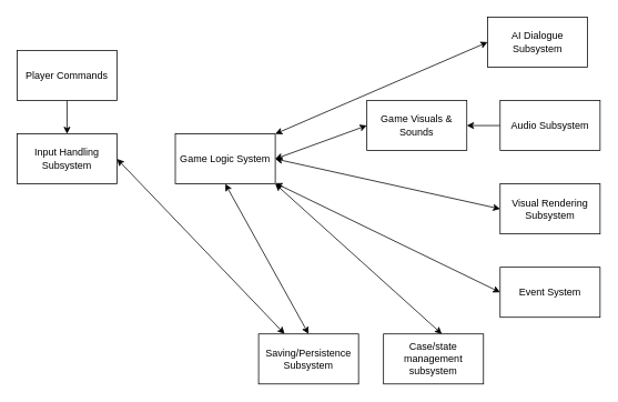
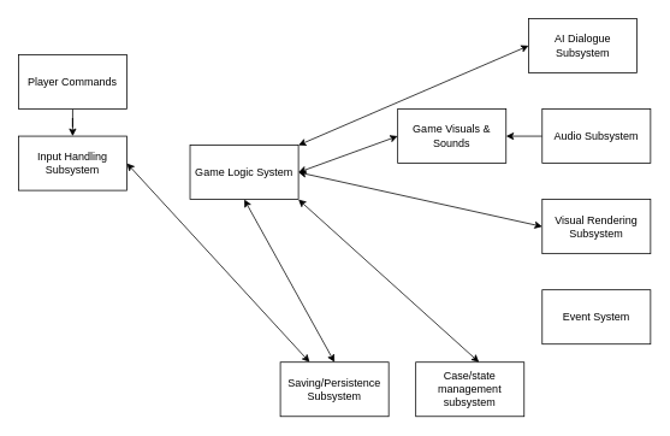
- <mxCell id="4" value="Input Handling Subsystem" style="rounded=0;whiteSpace=wrap;html=1;" vertex="1" parent="1"><mxGeometry x="20" y="160" width="120" height="60" as="geometry" /></mxCell>
+ <mxCell id="4" value="Input Handling Subsystem" style="rounded=0;whiteSpace=wrap;html=1;" vertex="1" parent="1"><mxGeometry x="20" y="150" width="120" height="60" as="geometry" /></mxCell>
- <mxCell id="16" value="" style="endArrow=classic;startArrow=classic;html=1;rounded=0;entryX=0;entryY=0.5;entryDx=0;entryDy=0;" edge="1" parent="1" source="5" target="7"><mxGeometry width="50" height="50" relative="1" as="geometry"><mxPoint x="330" y="230" as="sourcePoint" /><mxPoint x="500" y="340" as="targetPoint" /></mxGeometry></mxCell>
